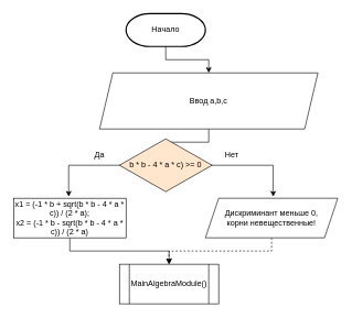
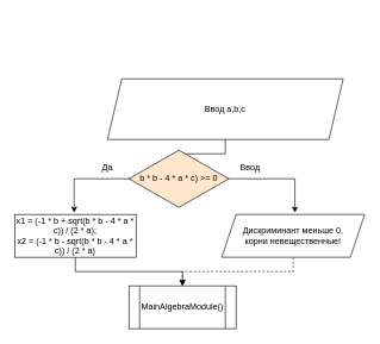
- <mxCell id="3" value="Начало" style="strokeWidth=2;html=1;shape=mxgraph.flowchart.terminator;whiteSpace=wrap;" parent="1" vertex="1"><mxGeometry x="190" y="20" width="120" height="50" as="geometry" /></mxCell>
- <mxCell id="2" style="edgeStyle=orthogonalEdgeStyle;rounded=0;orthogonalLoop=1;jettySize=auto;html=1;exitX=0.5;exitY=1;exitDx=0;exitDy=0;exitPerimeter=0;entryX=0.5;entryY=0;entryDx=0;entryDy=0;" parent="1" source="3" target="5" edge="1"><mxGeometry relative="1" as="geometry" /></mxCell>
- <mxCell id="15" value="Нет" style="text;html=1;strokeColor=none;fillColor=none;align=center;verticalAlign=middle;whiteSpace=wrap;rounded=0;" vertex="1" parent="1"><mxGeometry x="320" y="220" width="60" height="30" as="geometry" /></mxCell>
+ <mxCell id="15" value="Ввод" style="text;html=1;strokeColor=none;fillColor=none;align=center;verticalAlign=middle;whiteSpace=wrap;rounded=0;" vertex="1" parent="1"><mxGeometry x="320" y="220" width="60" height="30" as="geometry" /></mxCell>
